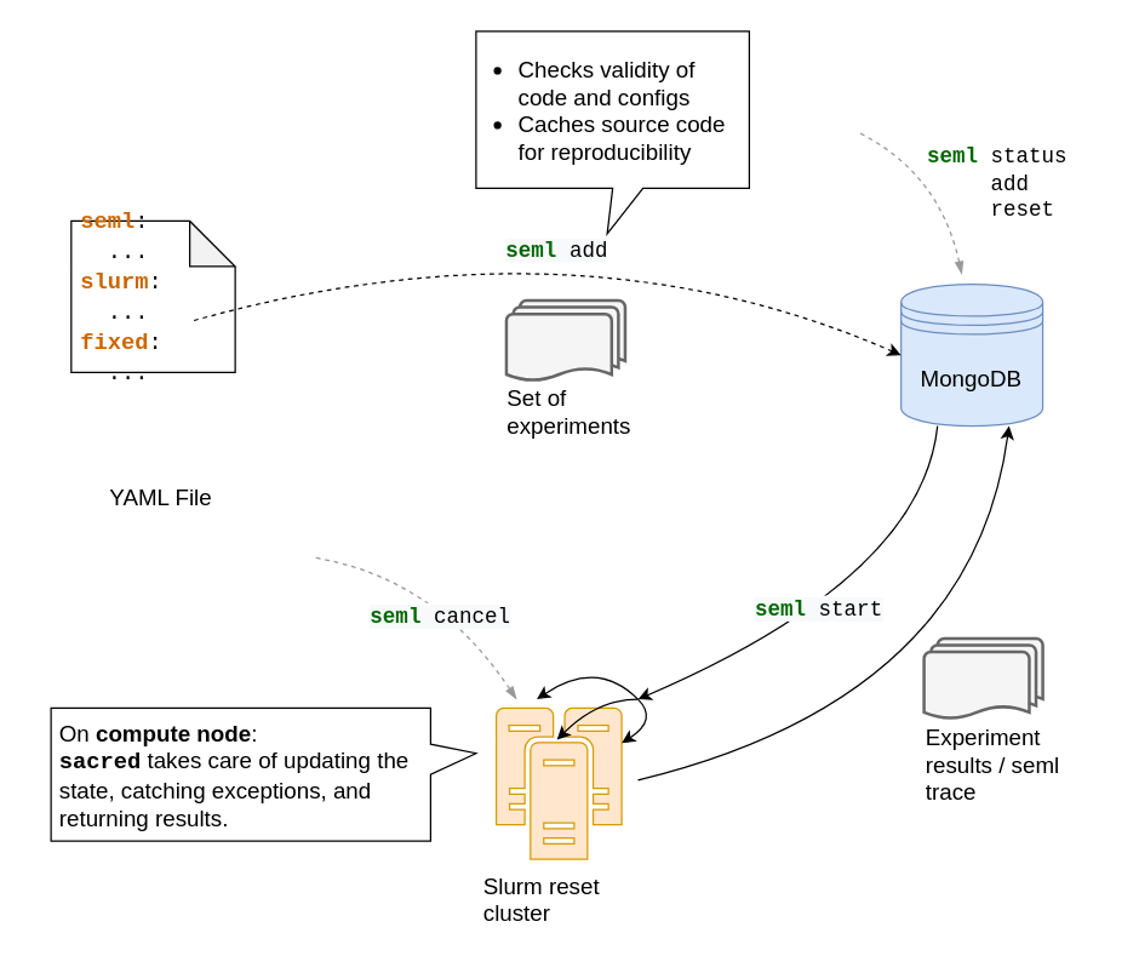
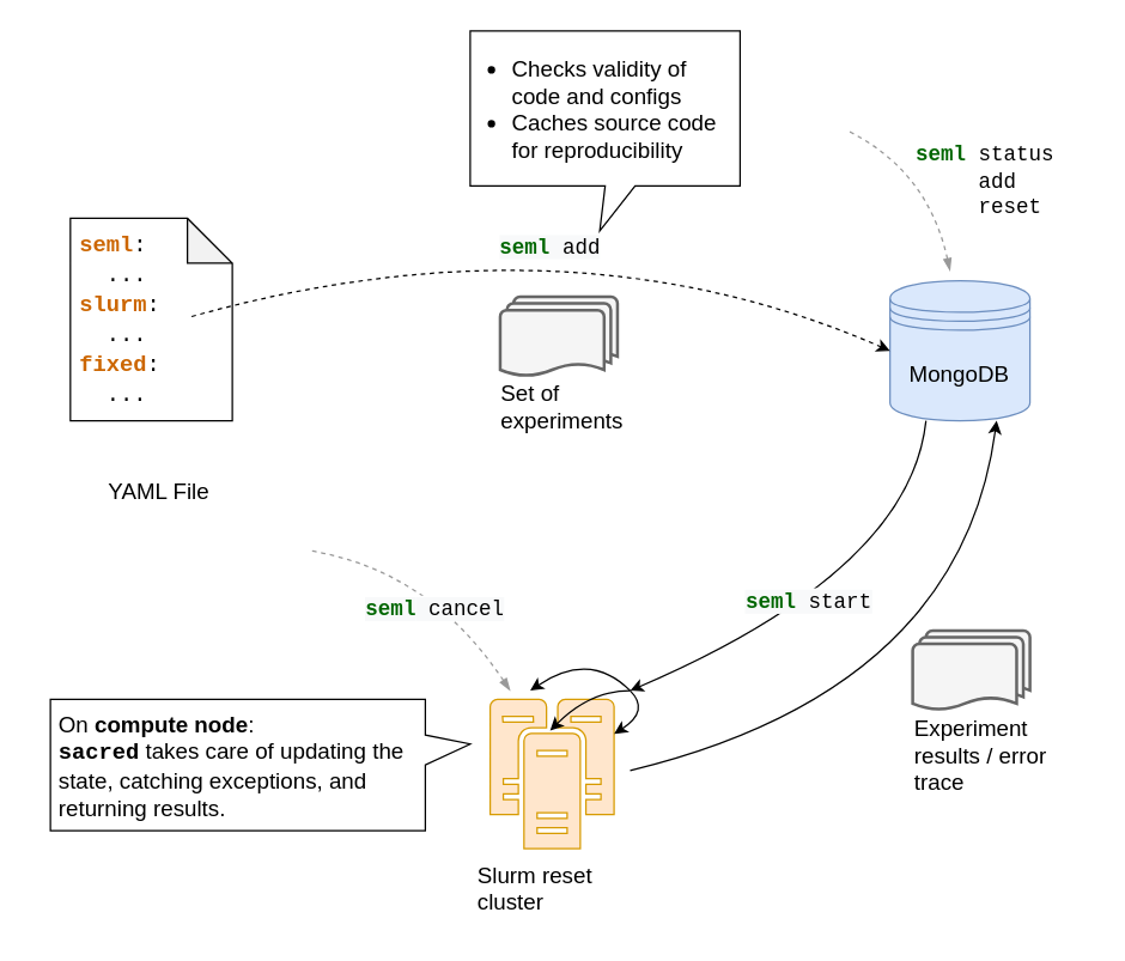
- <mxCell id="5" value="&lt;div style=&quot;font-size: 15px;&quot;&gt;&lt;font face=&quot;Courier New&quot; style=&quot;font-size: 15px;&quot;&gt;&lt;b style=&quot;font-size: 15px;&quot;&gt;&lt;font color=&quot;#cc6600&quot; style=&quot;font-size: 15px;&quot;&gt;seml&lt;/font&gt;&lt;/b&gt;:&lt;/font&gt;&lt;/div&gt;&lt;div style=&quot;font-size: 15px;&quot;&gt;&lt;span style=&quot;font-size: 15px;&quot;&gt;&lt;font face=&quot;Courier New&quot; style=&quot;font-size: 15px;&quot;&gt;&amp;nbsp; ...&lt;/font&gt;&lt;/span&gt;&lt;/div&gt;&lt;div style=&quot;font-size: 15px;&quot;&gt;&lt;font face=&quot;Courier New&quot; style=&quot;font-size: 15px;&quot;&gt;&lt;b style=&quot;font-size: 15px;&quot;&gt;&lt;font color=&quot;#cc6600&quot; style=&quot;font-size: 15px;&quot;&gt;slurm&lt;/font&gt;&lt;/b&gt;:&lt;/font&gt;&lt;/div&gt;&lt;div style=&quot;font-size: 15px;&quot;&gt;&lt;font face=&quot;Courier New&quot; style=&quot;font-size: 15px;&quot;&gt;&amp;nbsp; ...&lt;/font&gt;&lt;/div&gt;&lt;div style=&quot;font-size: 15px;&quot;&gt;&lt;font face=&quot;Courier New&quot; style=&quot;font-size: 15px;&quot;&gt;&lt;b style=&quot;font-size: 15px;&quot;&gt;&lt;font color=&quot;#cc6600&quot; style=&quot;font-size: 15px;&quot;&gt;fixed&lt;/font&gt;&lt;/b&gt;:&lt;/font&gt;&lt;/div&gt;&lt;div style=&quot;font-size: 15px;&quot;&gt;&lt;font face=&quot;Courier New&quot; style=&quot;font-size: 15px;&quot;&gt;&amp;nbsp; ...&lt;/font&gt;&lt;/div&gt;" style="shape=note;whiteSpace=wrap;html=1;backgroundOutline=1;darkOpacity=0.05;align=left;spacingLeft=4;fontSize=15;" vertex="1" parent="2"><mxGeometry x="26.058" y="125.278" width="108.241" height="100" as="geometry" /></mxCell>
+ <mxCell id="5" value="&lt;div style=&quot;font-size: 15px;&quot;&gt;&lt;font face=&quot;Courier New&quot; style=&quot;font-size: 15px;&quot;&gt;&lt;b style=&quot;font-size: 15px;&quot;&gt;&lt;font color=&quot;#cc6600&quot; style=&quot;font-size: 15px;&quot;&gt;seml&lt;/font&gt;&lt;/b&gt;:&lt;/font&gt;&lt;/div&gt;&lt;div style=&quot;font-size: 15px;&quot;&gt;&lt;span style=&quot;font-size: 15px;&quot;&gt;&lt;font face=&quot;Courier New&quot; style=&quot;font-size: 15px;&quot;&gt;&amp;nbsp; ...&lt;/font&gt;&lt;/span&gt;&lt;/div&gt;&lt;div style=&quot;font-size: 15px;&quot;&gt;&lt;font face=&quot;Courier New&quot; style=&quot;font-size: 15px;&quot;&gt;&lt;b style=&quot;font-size: 15px;&quot;&gt;&lt;font color=&quot;#cc6600&quot; style=&quot;font-size: 15px;&quot;&gt;slurm&lt;/font&gt;&lt;/b&gt;:&lt;/font&gt;&lt;/div&gt;&lt;div style=&quot;font-size: 15px;&quot;&gt;&lt;font face=&quot;Courier New&quot; style=&quot;font-size: 15px;&quot;&gt;&amp;nbsp; ...&lt;/font&gt;&lt;/div&gt;&lt;div style=&quot;font-size: 15px;&quot;&gt;&lt;font face=&quot;Courier New&quot; style=&quot;font-size: 15px;&quot;&gt;&lt;b style=&quot;font-size: 15px;&quot;&gt;&lt;font color=&quot;#cc6600&quot; style=&quot;font-size: 15px;&quot;&gt;fixed&lt;/font&gt;&lt;/b&gt;:&lt;/font&gt;&lt;/div&gt;&lt;div style=&quot;font-size: 15px;&quot;&gt;&lt;font face=&quot;Courier New&quot; style=&quot;font-size: 15px;&quot;&gt;&amp;nbsp; ...&lt;/font&gt;&lt;/div&gt;" style="shape=note;whiteSpace=wrap;html=1;backgroundOutline=1;darkOpacity=0.05;align=left;spacingLeft=4;fontSize=15;" vertex="1" parent="2"><mxGeometry x="26.058" y="125.278" width="108.241" height="135.301" as="geometry" /></mxCell>
- <mxCell id="19" value="&lt;div style=&quot;text-align: left; font-size: 15px;&quot;&gt;Experiment results / seml trace&lt;/div&gt;" style="text;html=1;strokeColor=none;fillColor=none;align=center;verticalAlign=middle;whiteSpace=wrap;rounded=0;fontSize=15;" vertex="1" parent="2"><mxGeometry x="589.083" y="454.345" width="93.541" height="58.797" as="geometry" /></mxCell>
+ <mxCell id="19" value="&lt;div style=&quot;text-align: left; font-size: 15px;&quot;&gt;Experiment results / error trace&lt;/div&gt;" style="text;html=1;strokeColor=none;fillColor=none;align=center;verticalAlign=middle;whiteSpace=wrap;rounded=0;fontSize=15;" vertex="1" parent="2"><mxGeometry x="589.083" y="454.345" width="93.541" height="58.797" as="geometry" /></mxCell>
